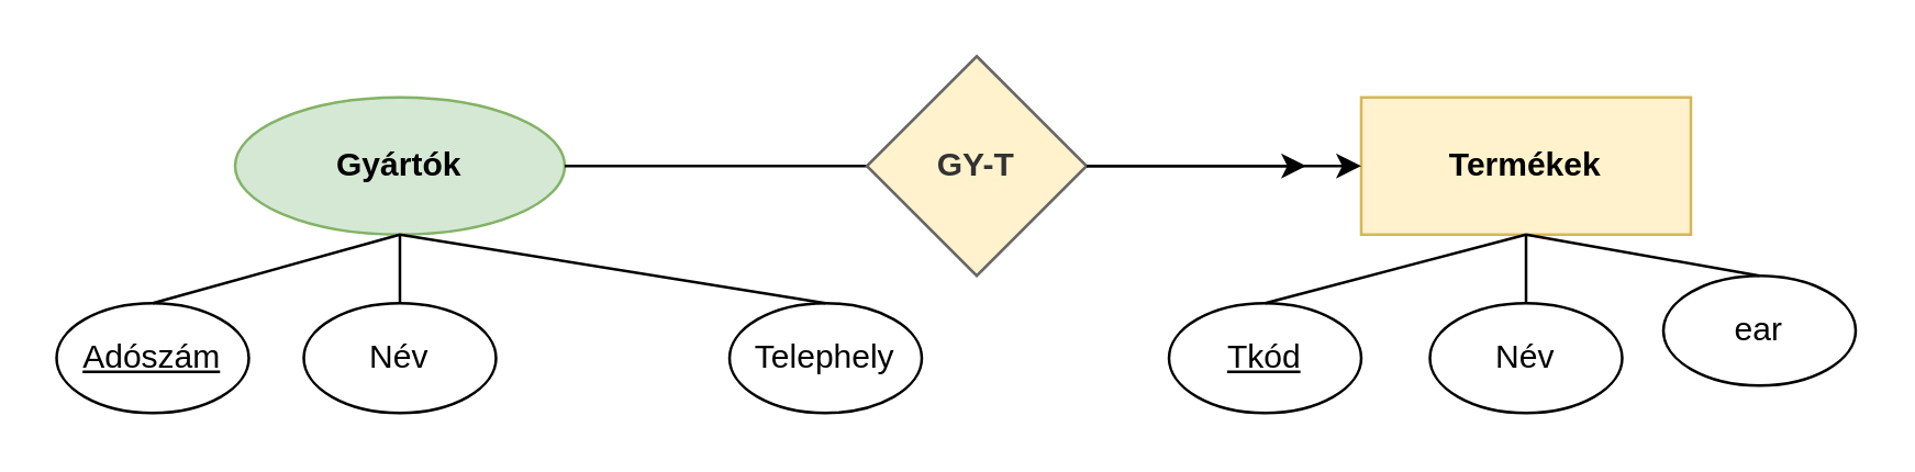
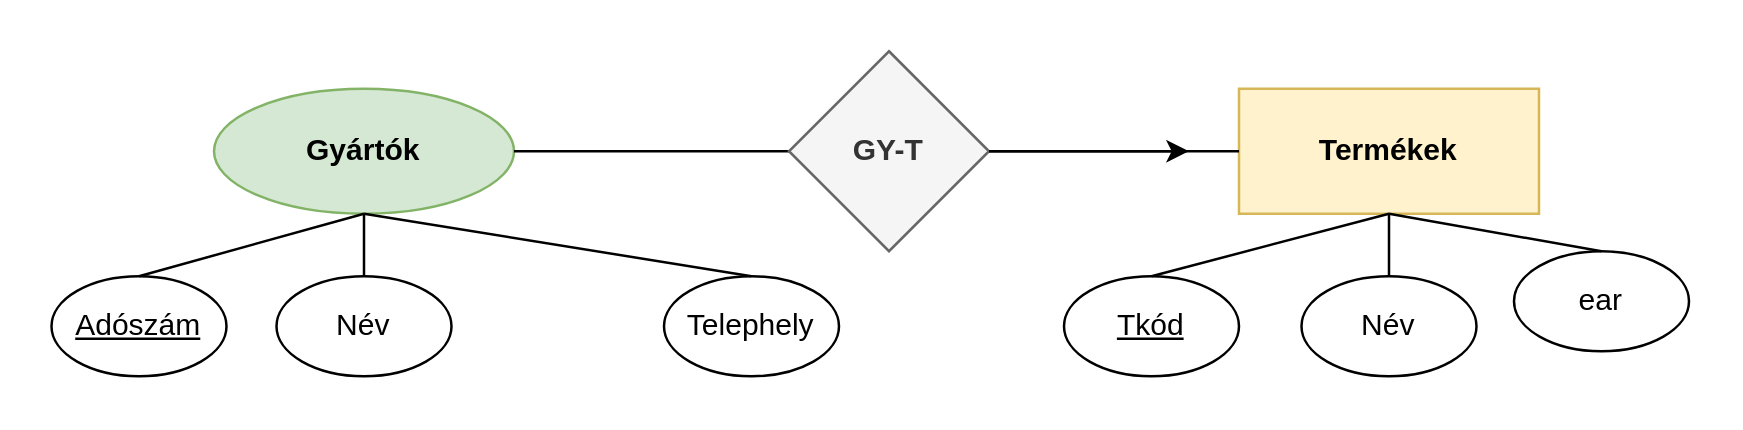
- <mxCell id="4" value="&lt;b&gt;GY-T&lt;/b&gt;" style="rhombus;whiteSpace=wrap;html=1;fillColor=#fff2cc;fontColor=#333333;strokeColor=#666666;" parent="1" vertex="1"><mxGeometry x="315" y="20" width="80" height="80" as="geometry" /></mxCell>
+ <mxCell id="4" value="&lt;b&gt;GY-T&lt;/b&gt;" style="rhombus;whiteSpace=wrap;html=1;fillColor=#f5f5f5;fontColor=#333333;strokeColor=#666666;" parent="1" vertex="1"><mxGeometry x="315" y="20" width="80" height="80" as="geometry" /></mxCell>
- <mxCell id="7" value="" style="endArrow=classic;html=1;rounded=0;entryX=0;entryY=0.5;entryDx=0;entryDy=0;" parent="1" source="4" target="5" edge="1"><mxGeometry width="50" height="50" relative="1" as="geometry"><mxPoint x="395" y="160" as="sourcePoint" /><mxPoint x="445" y="110" as="targetPoint" /></mxGeometry></mxCell>
+ <mxCell id="7" value="" style="endArrow=none;html=1;rounded=0;entryX=0;entryY=0.5;entryDx=0;entryDy=0;" parent="1" source="4" target="5" edge="1"><mxGeometry width="50" height="50" relative="1" as="geometry"><mxPoint x="395" y="160" as="sourcePoint" /><mxPoint x="445" y="110" as="targetPoint" /></mxGeometry></mxCell>
